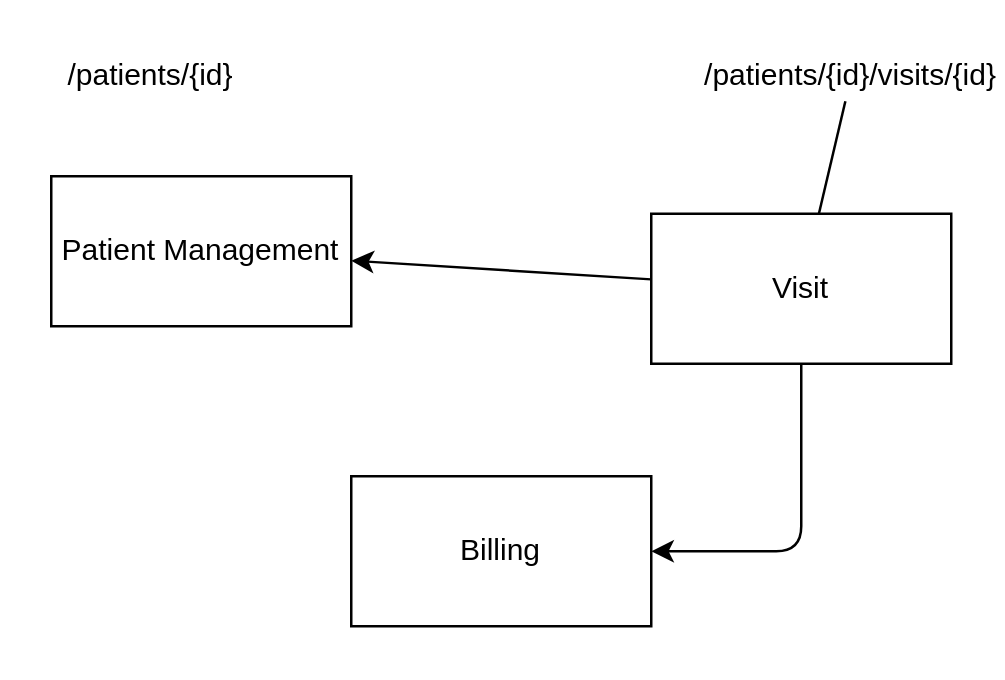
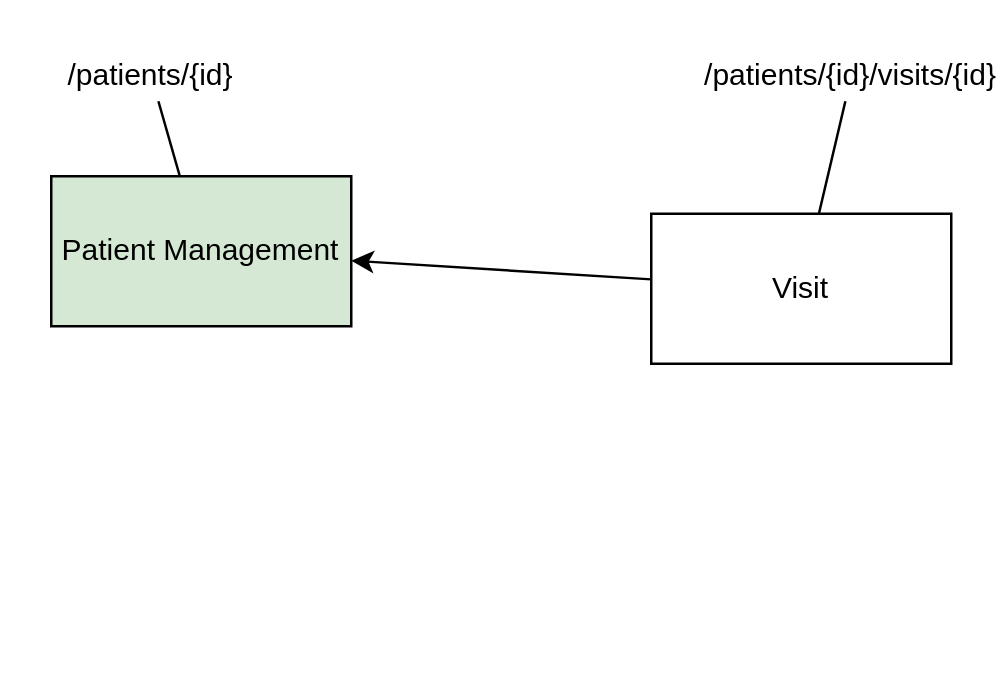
+ <mxCell id="8" value="" style="endArrow=none;html=1;" edge="1" parent="1" source="2" target="7"><mxGeometry width="50" height="50" relative="1" as="geometry"><mxPoint x="-170" y="160" as="sourcePoint" /><mxPoint x="-120" y="110" as="targetPoint" /></mxGeometry></mxCell>
- <mxCell id="2" value="Patient Management" style="rounded=0;whiteSpace=wrap;html=1;" vertex="1" parent="1"><mxGeometry x="20" y="70" width="120" height="60" as="geometry" /></mxCell>
+ <mxCell id="2" value="Patient Management" style="rounded=0;whiteSpace=wrap;html=1;fillColor=#d5e8d4;" vertex="1" parent="1"><mxGeometry x="20" y="70" width="120" height="60" as="geometry" /></mxCell>
- <mxCell id="6" value="" style="endArrow=classic;html=1;" edge="1" parent="1" source="3" target="4"><mxGeometry width="50" height="50" relative="1" as="geometry"><mxPoint x="360" y="290" as="sourcePoint" /><mxPoint x="410" y="240" as="targetPoint" /><Array as="points"><mxPoint x="320" y="220" /></Array></mxGeometry></mxCell>
- <mxCell id="4" value="Billing" style="rounded=0;whiteSpace=wrap;html=1;" vertex="1" parent="1"><mxGeometry x="140" y="190" width="120" height="60" as="geometry" /></mxCell>
